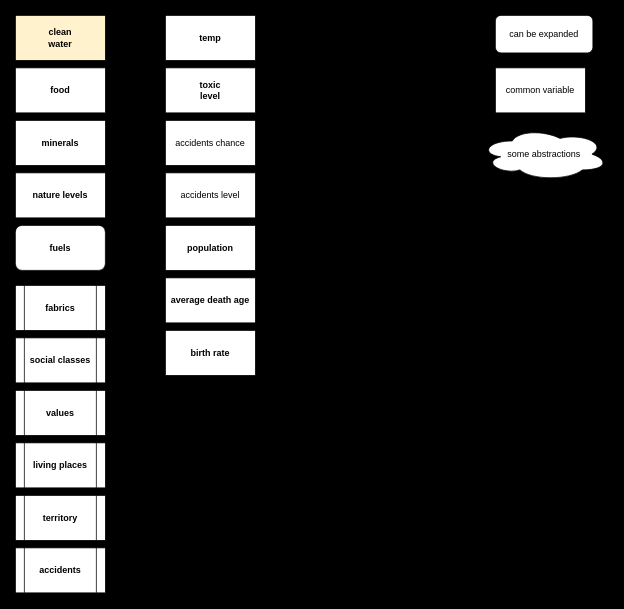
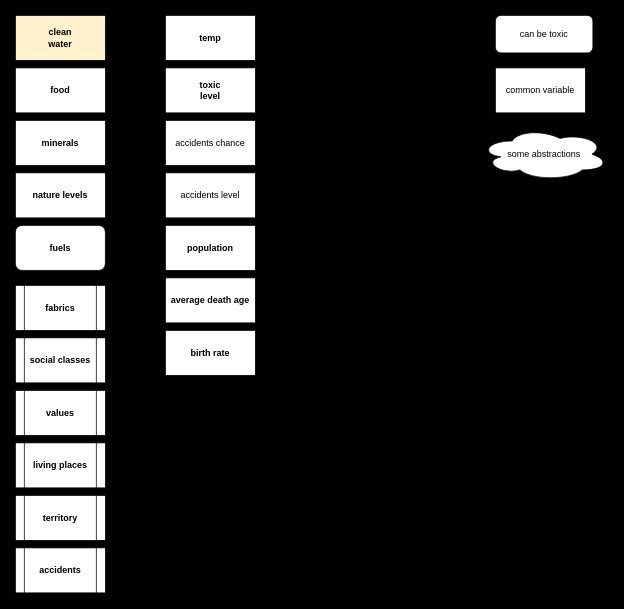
- <mxCell id="11" value="can be expanded" style="rounded=1;whiteSpace=wrap;html=1;" parent="1" vertex="1"><mxGeometry x="660" y="20" width="130" height="50" as="geometry" /></mxCell>
+ <mxCell id="11" value="can be toxic" style="rounded=1;whiteSpace=wrap;html=1;" parent="1" vertex="1"><mxGeometry x="660" y="20" width="130" height="50" as="geometry" /></mxCell>
